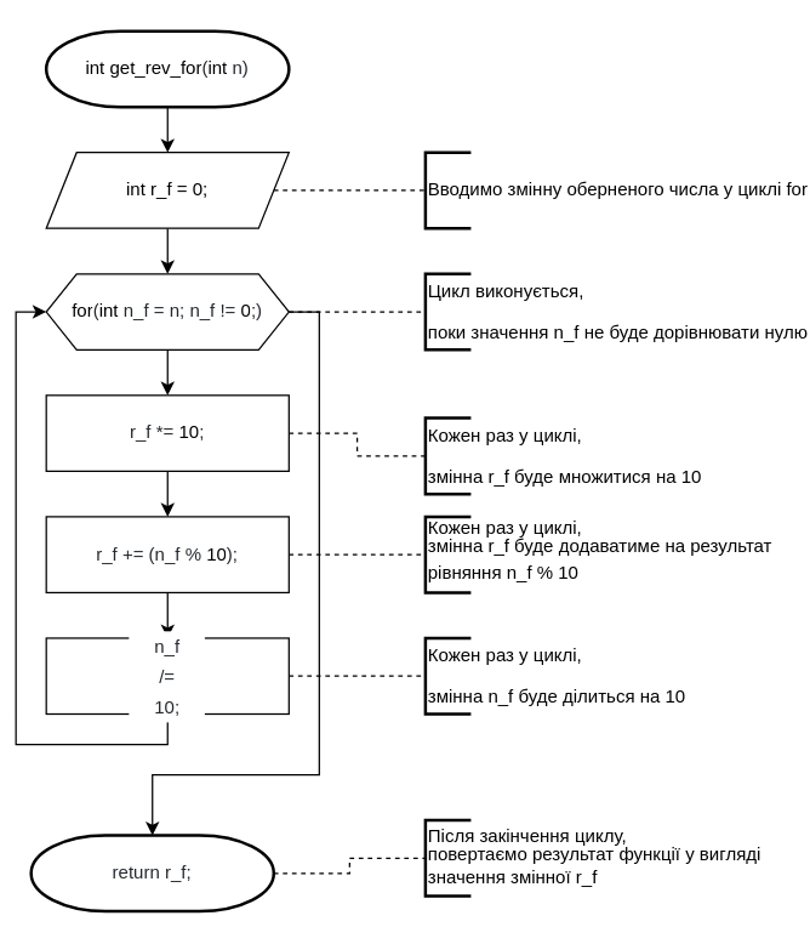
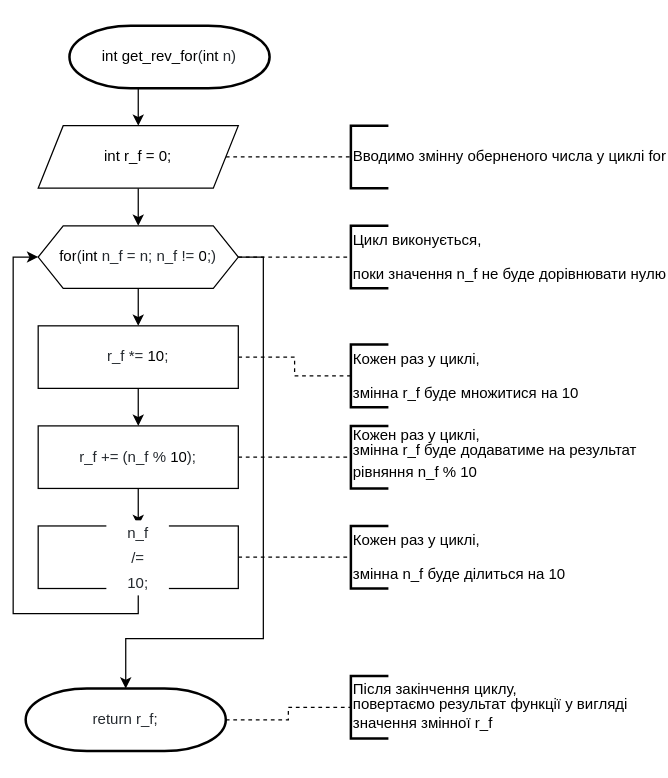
- <mxCell id="3" value="&lt;span class=&quot;pl-k&quot; style=&quot;box-sizing: border-box ; font-family: , &amp;#34;consolas&amp;#34; , &amp;#34;liberation mono&amp;#34; , &amp;#34;menlo&amp;#34; , monospace ; background-color: rgb(255 , 255 , 255)&quot;&gt;int&lt;/span&gt;&lt;span style=&quot;color: rgb(36 , 41 , 46) ; font-family: , &amp;#34;consolas&amp;#34; , &amp;#34;liberation mono&amp;#34; , &amp;#34;menlo&amp;#34; , monospace ; background-color: rgb(255 , 255 , 255)&quot;&gt; &lt;/span&gt;&lt;span class=&quot;pl-en&quot; style=&quot;box-sizing: border-box ; font-family: , &amp;#34;consolas&amp;#34; , &amp;#34;liberation mono&amp;#34; , &amp;#34;menlo&amp;#34; , monospace ; background-color: rgb(255 , 255 , 255)&quot;&gt;get_rev_for&lt;/span&gt;&lt;span style=&quot;color: rgb(36 , 41 , 46) ; font-family: , &amp;#34;consolas&amp;#34; , &amp;#34;liberation mono&amp;#34; , &amp;#34;menlo&amp;#34; , monospace ; background-color: rgb(255 , 255 , 255)&quot;&gt;(&lt;/span&gt;&lt;span class=&quot;pl-k&quot; style=&quot;box-sizing: border-box ; font-family: , &amp;#34;consolas&amp;#34; , &amp;#34;liberation mono&amp;#34; , &amp;#34;menlo&amp;#34; , monospace ; background-color: rgb(255 , 255 , 255)&quot;&gt;int&lt;/span&gt;&lt;span style=&quot;color: rgb(36 , 41 , 46) ; font-family: , &amp;#34;consolas&amp;#34; , &amp;#34;liberation mono&amp;#34; , &amp;#34;menlo&amp;#34; , monospace ; background-color: rgb(255 , 255 , 255)&quot;&gt; n)&lt;/span&gt;" style="strokeWidth=2;html=1;shape=mxgraph.flowchart.terminator;whiteSpace=wrap;" parent="1" vertex="1"><mxGeometry x="30" y="20" width="160" height="50" as="geometry" /></mxCell>
+ <mxCell id="3" value="&lt;span class=&quot;pl-k&quot; style=&quot;box-sizing: border-box ; font-family: , &amp;#34;consolas&amp;#34; , &amp;#34;liberation mono&amp;#34; , &amp;#34;menlo&amp;#34; , monospace ; background-color: rgb(255 , 255 , 255)&quot;&gt;int&lt;/span&gt;&lt;span style=&quot;color: rgb(36 , 41 , 46) ; font-family: , &amp;#34;consolas&amp;#34; , &amp;#34;liberation mono&amp;#34; , &amp;#34;menlo&amp;#34; , monospace ; background-color: rgb(255 , 255 , 255)&quot;&gt; &lt;/span&gt;&lt;span class=&quot;pl-en&quot; style=&quot;box-sizing: border-box ; font-family: , &amp;#34;consolas&amp;#34; , &amp;#34;liberation mono&amp;#34; , &amp;#34;menlo&amp;#34; , monospace ; background-color: rgb(255 , 255 , 255)&quot;&gt;get_rev_for&lt;/span&gt;&lt;span style=&quot;color: rgb(36 , 41 , 46) ; font-family: , &amp;#34;consolas&amp;#34; , &amp;#34;liberation mono&amp;#34; , &amp;#34;menlo&amp;#34; , monospace ; background-color: rgb(255 , 255 , 255)&quot;&gt;(&lt;/span&gt;&lt;span class=&quot;pl-k&quot; style=&quot;box-sizing: border-box ; font-family: , &amp;#34;consolas&amp;#34; , &amp;#34;liberation mono&amp;#34; , &amp;#34;menlo&amp;#34; , monospace ; background-color: rgb(255 , 255 , 255)&quot;&gt;int&lt;/span&gt;&lt;span style=&quot;color: rgb(36 , 41 , 46) ; font-family: , &amp;#34;consolas&amp;#34; , &amp;#34;liberation mono&amp;#34; , &amp;#34;menlo&amp;#34; , monospace ; background-color: rgb(255 , 255 , 255)&quot;&gt; n)&lt;/span&gt;" style="strokeWidth=2;html=1;shape=mxgraph.flowchart.terminator;whiteSpace=wrap;" parent="1" vertex="1"><mxGeometry x="55" y="20" width="160" height="50" as="geometry" /></mxCell>
